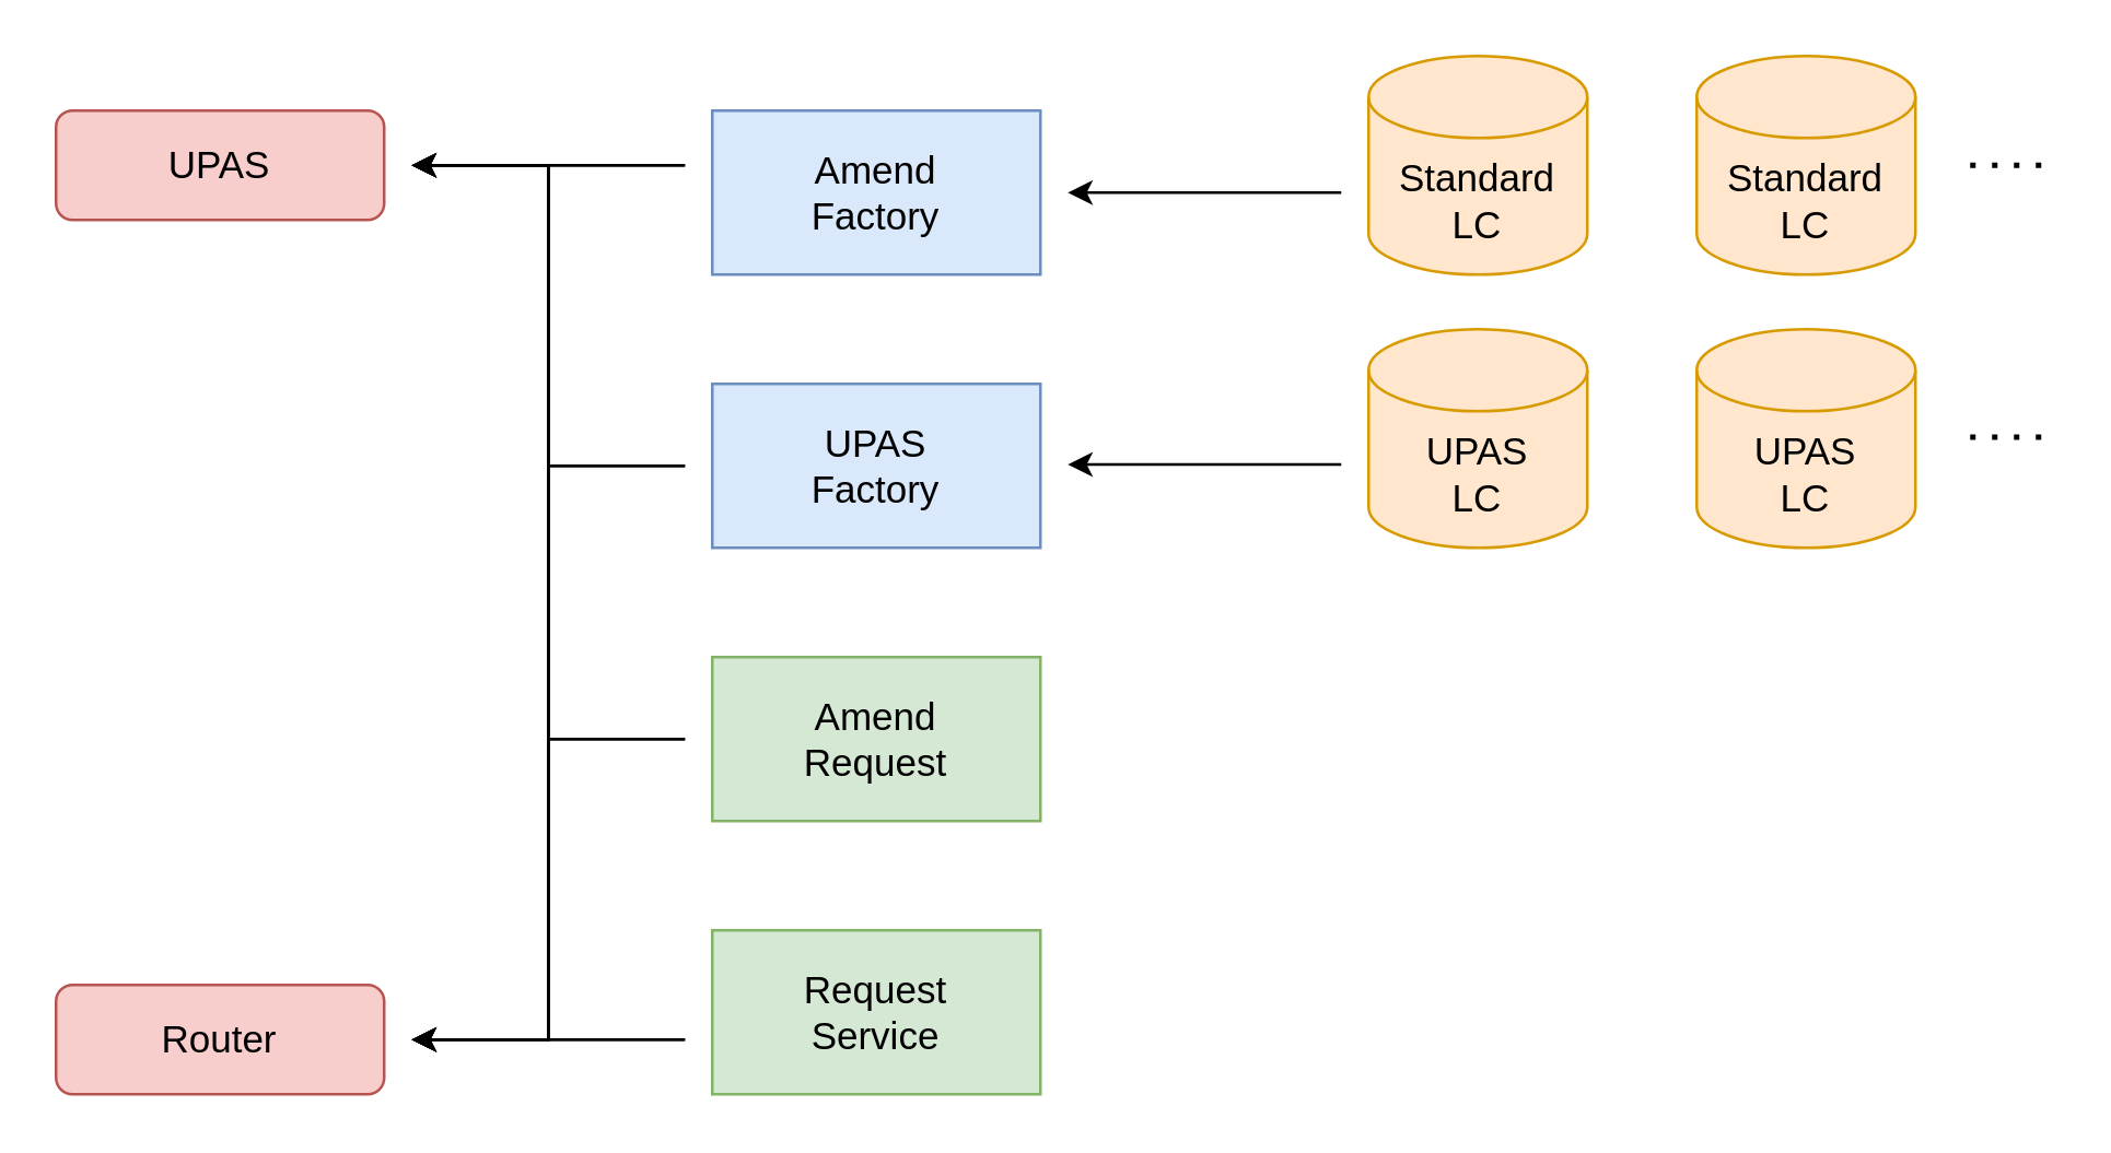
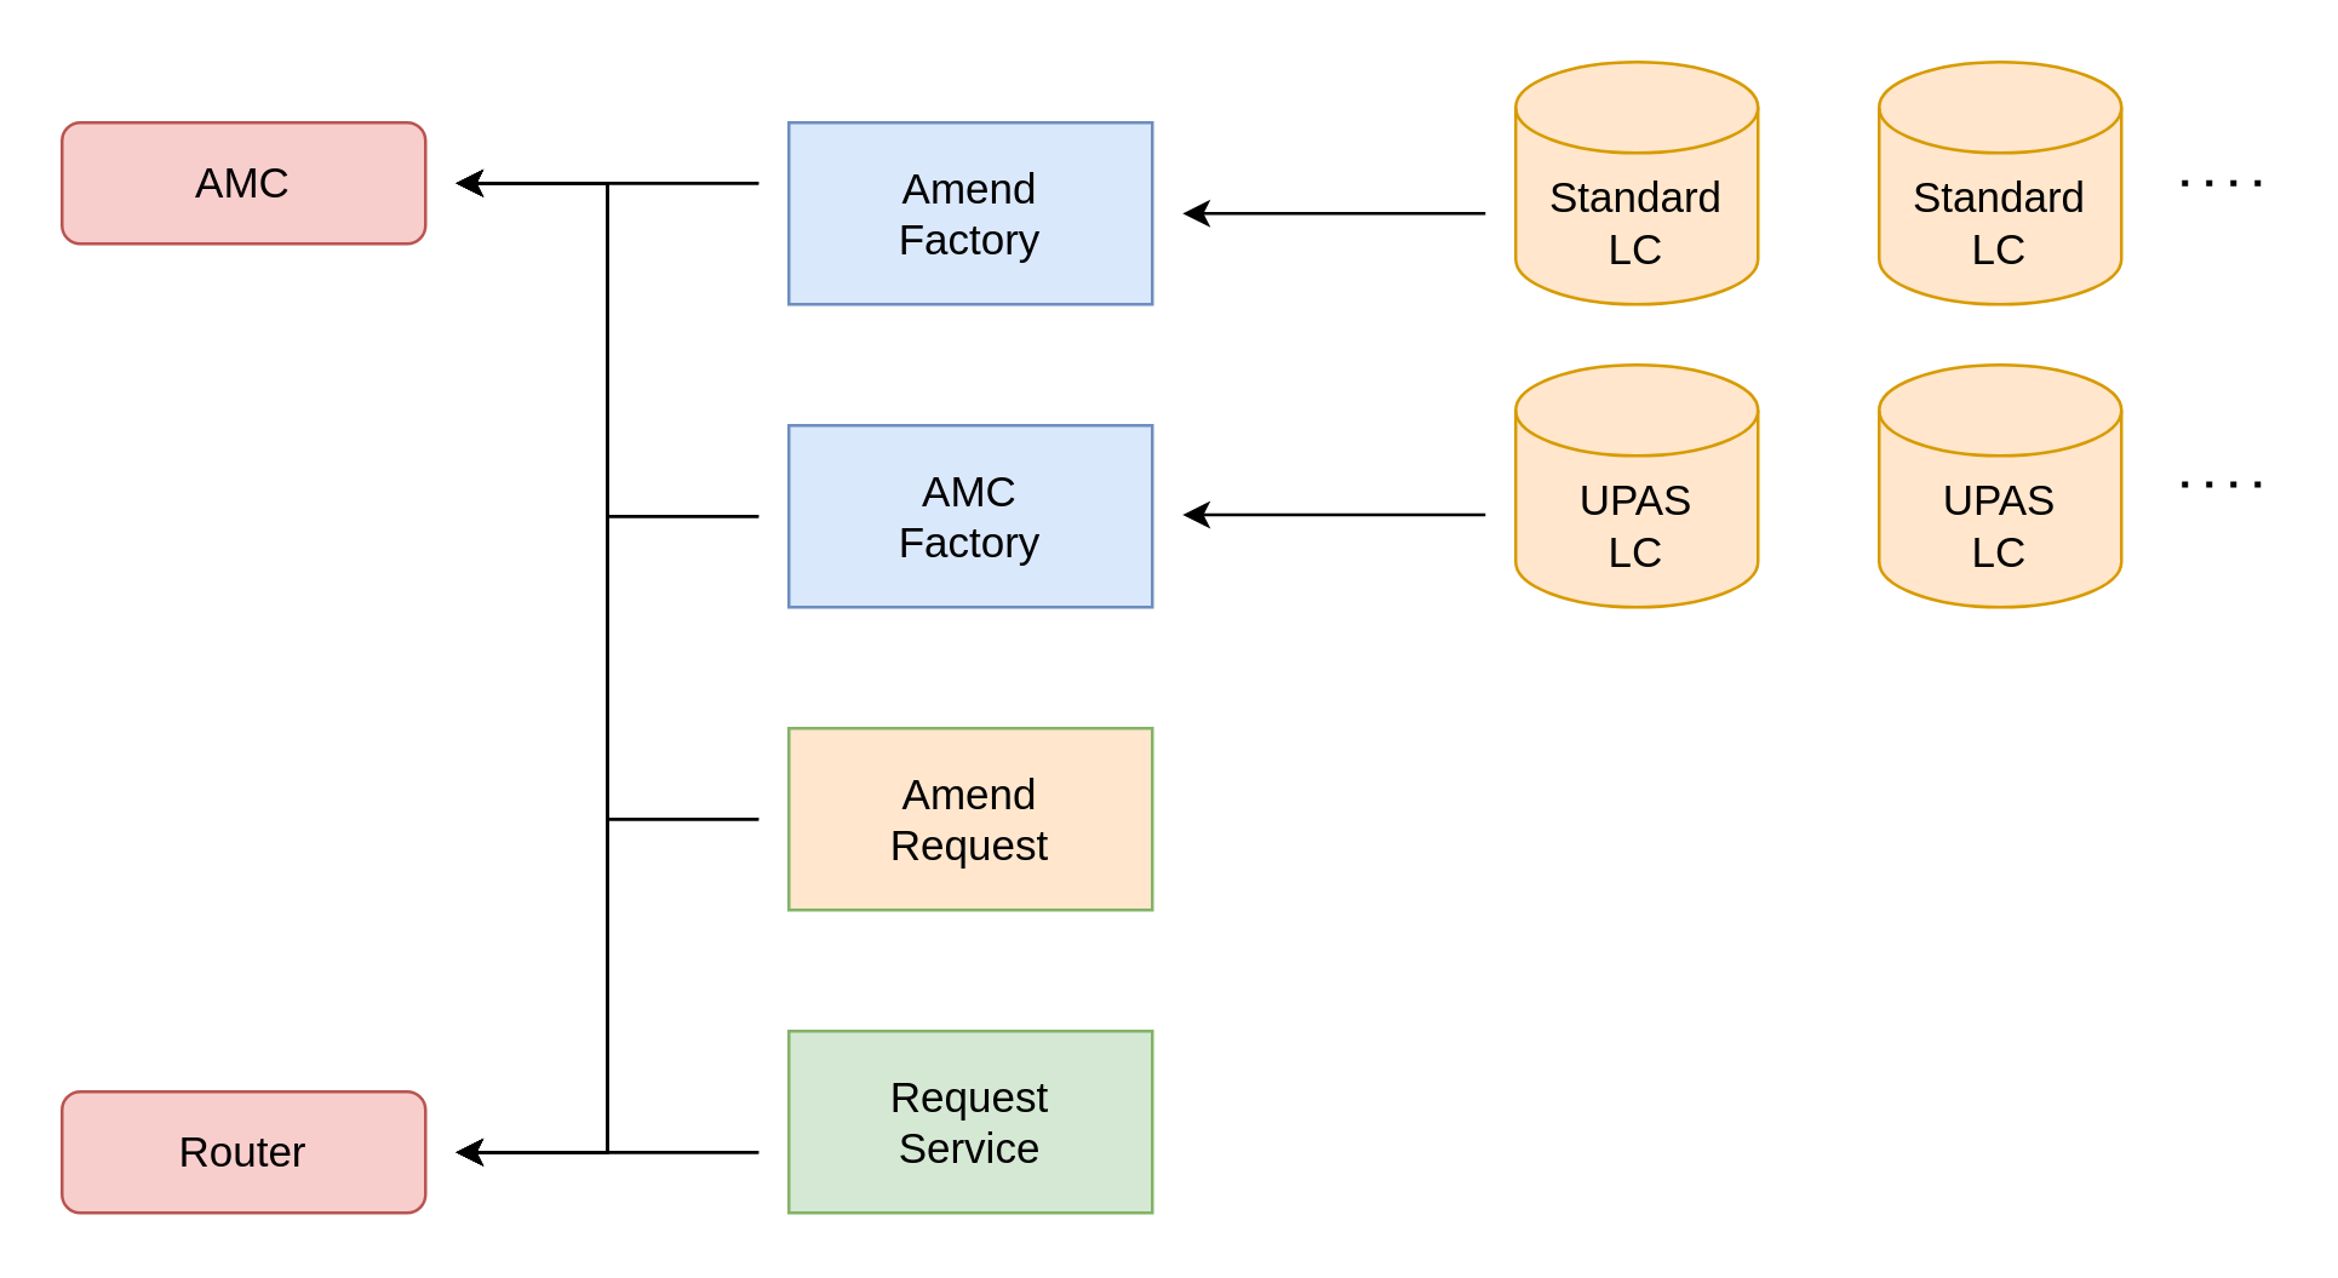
- <mxCell id="2" value="&lt;font style=&quot;font-size: 14px;&quot;&gt;UPAS&lt;/font&gt;" style="rounded=1;whiteSpace=wrap;html=1;fillColor=#f8cecc;strokeColor=#b85450;" vertex="1" parent="1"><mxGeometry x="20" y="40" width="120" height="40" as="geometry" /></mxCell>
+ <mxCell id="2" value="&lt;font style=&quot;font-size: 14px;&quot;&gt;AMC&lt;/font&gt;" style="rounded=1;whiteSpace=wrap;html=1;fillColor=#f8cecc;strokeColor=#b85450;" vertex="1" parent="1"><mxGeometry x="20" y="40" width="120" height="40" as="geometry" /></mxCell>
- <mxCell id="5" value="&lt;div&gt;UPAS&lt;/div&gt;&lt;div&gt;Factory&lt;br&gt;&lt;/div&gt;" style="rounded=0;whiteSpace=wrap;html=1;fontSize=14;fillColor=#dae8fc;strokeColor=#6c8ebf;" vertex="1" parent="1"><mxGeometry x="260" y="140" width="120" height="60" as="geometry" /></mxCell>
+ <mxCell id="5" value="&lt;div&gt;AMC&lt;/div&gt;&lt;div&gt;Factory&lt;br&gt;&lt;/div&gt;" style="rounded=0;whiteSpace=wrap;html=1;fontSize=14;fillColor=#dae8fc;strokeColor=#6c8ebf;" vertex="1" parent="1"><mxGeometry x="260" y="140" width="120" height="60" as="geometry" /></mxCell>
- <mxCell id="6" value="&lt;div&gt;Amend&lt;/div&gt;&lt;div&gt;Request&lt;br&gt;&lt;/div&gt;" style="rounded=0;whiteSpace=wrap;html=1;fontSize=14;fillColor=#d5e8d4;strokeColor=#82b366;" vertex="1" parent="1"><mxGeometry x="260" y="240" width="120" height="60" as="geometry" /></mxCell>
+ <mxCell id="6" value="&lt;div&gt;Amend&lt;/div&gt;&lt;div&gt;Request&lt;br&gt;&lt;/div&gt;" style="rounded=0;whiteSpace=wrap;html=1;fontSize=14;fillColor=#ffe6cc;strokeColor=#82b366;" vertex="1" parent="1"><mxGeometry x="260" y="240" width="120" height="60" as="geometry" /></mxCell>
